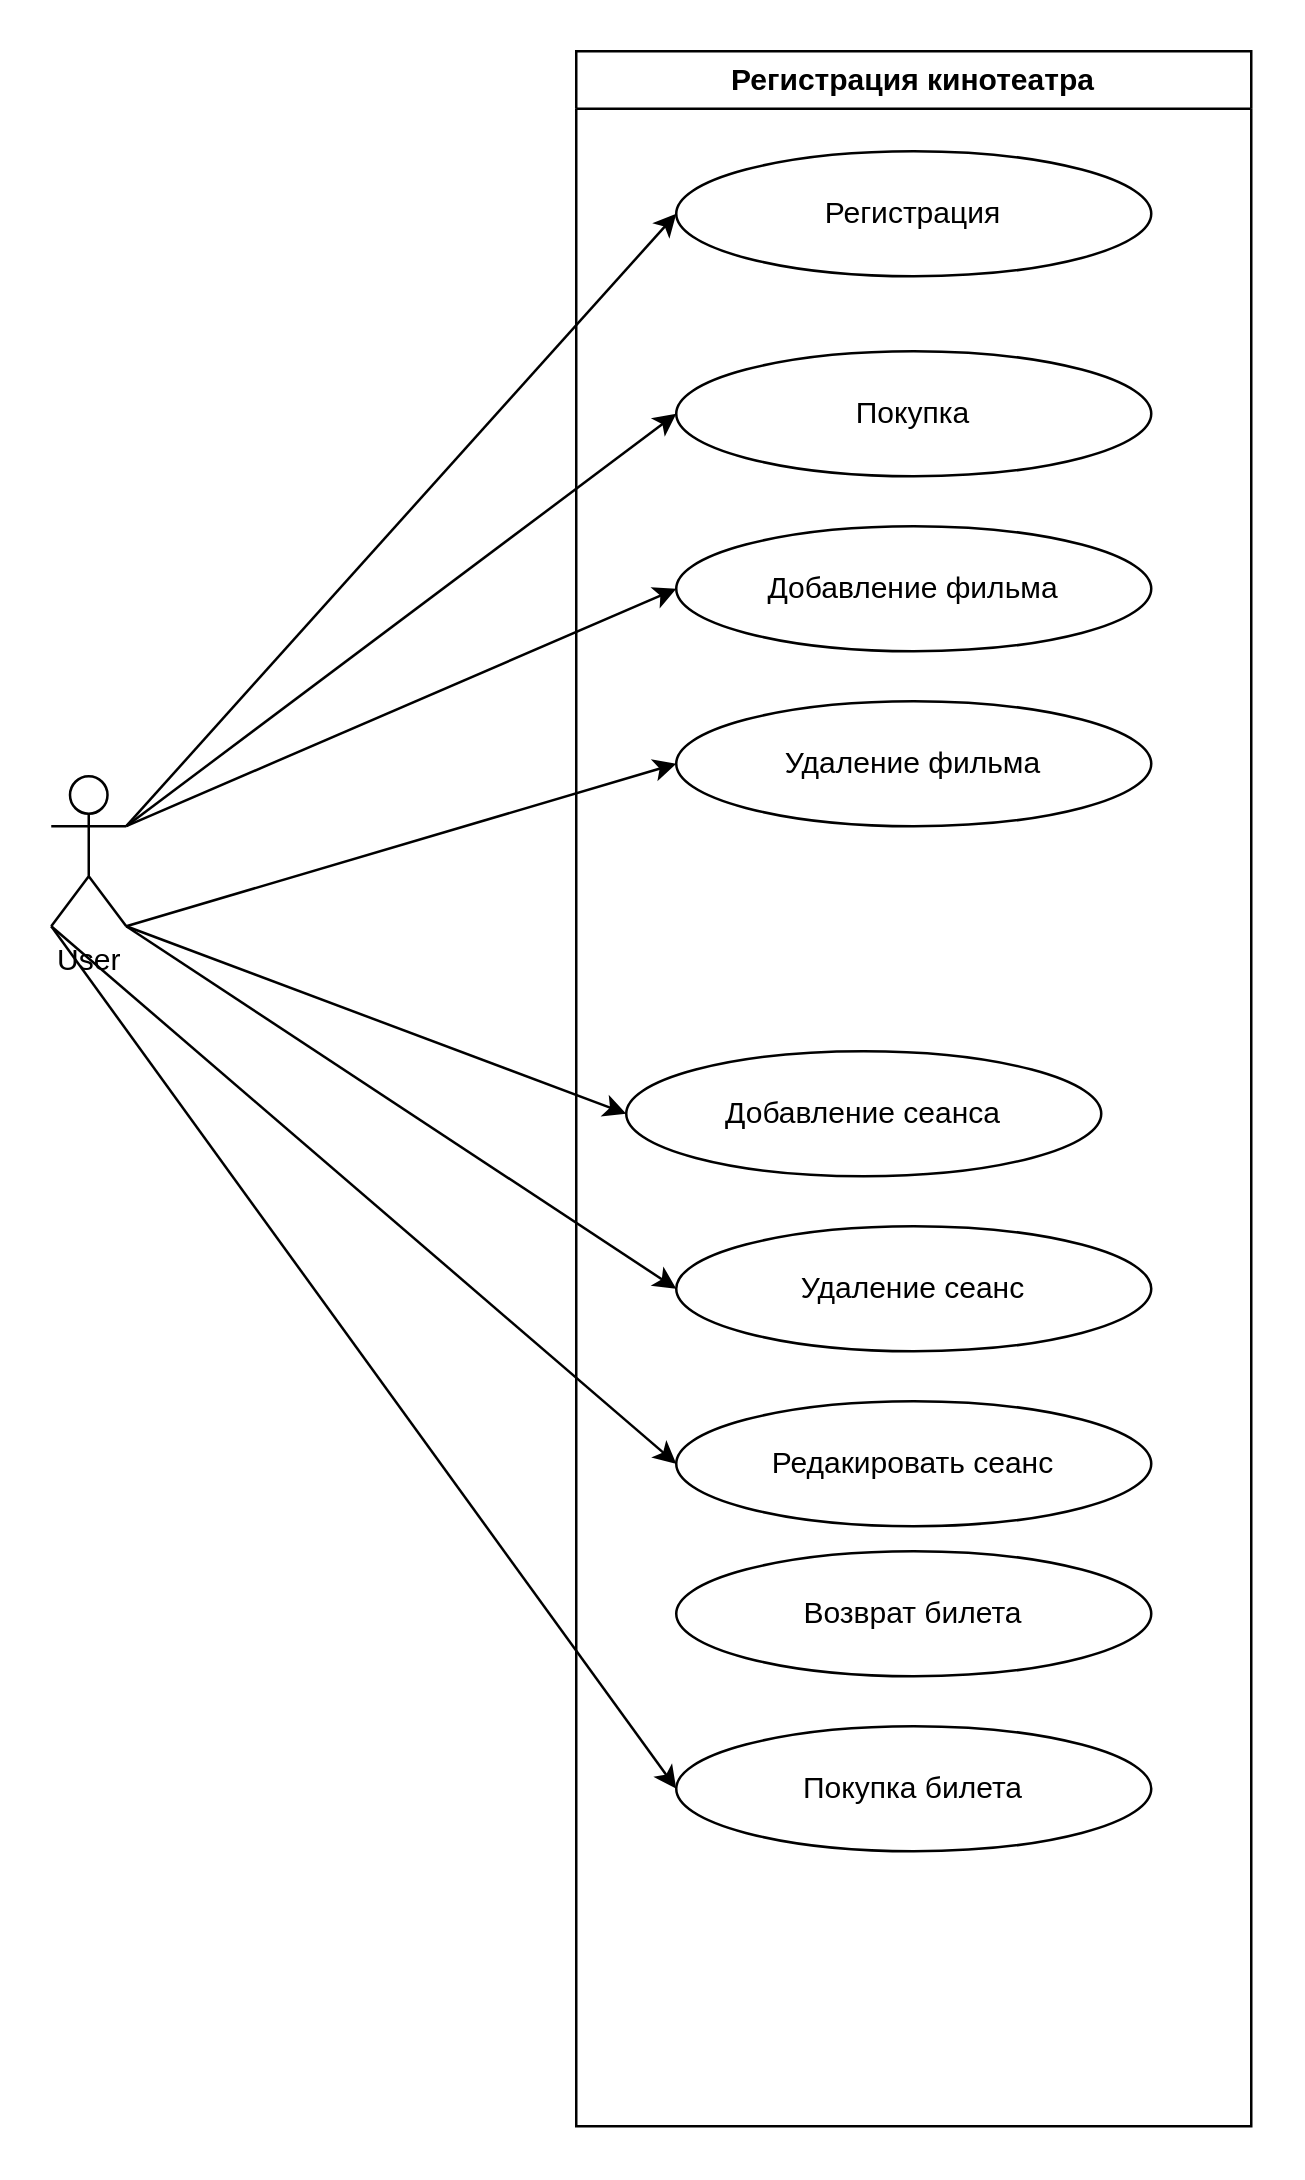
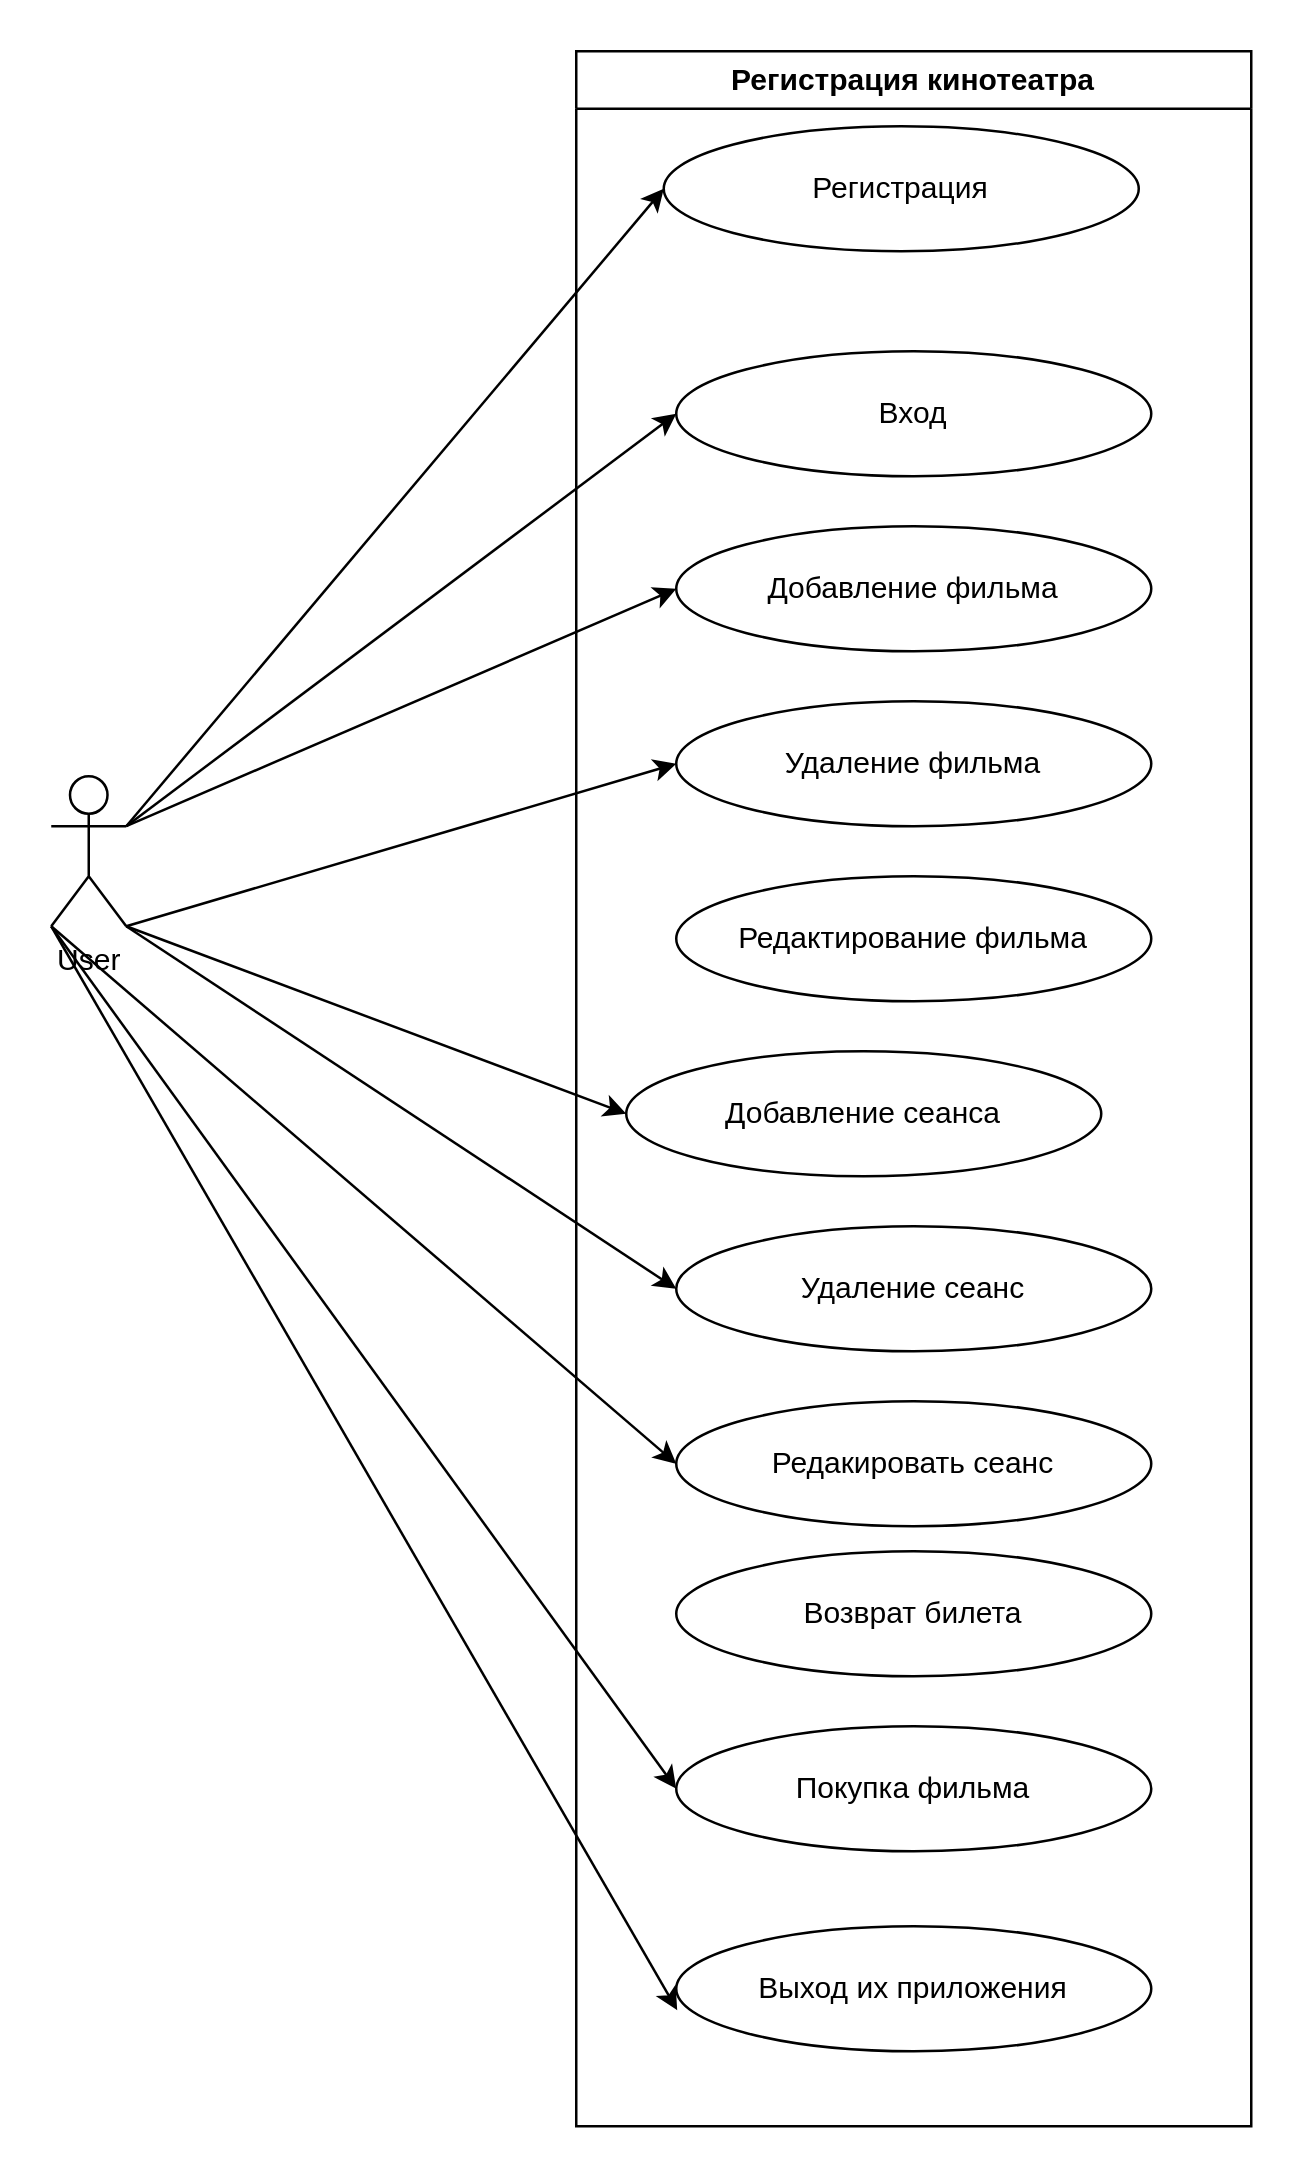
- <mxCell id="3" value="Регистрация" style="ellipse;whiteSpace=wrap;html=1;" vertex="1" parent="2"><mxGeometry x="40" y="40" width="190" height="50" as="geometry" /></mxCell>
+ <mxCell id="3" value="Регистрация" style="ellipse;whiteSpace=wrap;html=1;" vertex="1" parent="2"><mxGeometry x="35" y="30" width="190" height="50" as="geometry" /></mxCell>
- <mxCell id="5" value="Покупка" style="ellipse;whiteSpace=wrap;html=1;" vertex="1" parent="2"><mxGeometry x="40" y="120" width="190" height="50" as="geometry" /></mxCell>
+ <mxCell id="5" value="Вход" style="ellipse;whiteSpace=wrap;html=1;" vertex="1" parent="2"><mxGeometry x="40" y="120" width="190" height="50" as="geometry" /></mxCell>
+ <mxCell id="8" value="Редактирование фильма" style="ellipse;whiteSpace=wrap;html=1;" vertex="1" parent="2"><mxGeometry x="40" y="330" width="190" height="50" as="geometry" /></mxCell>
+ <mxCell id="24" value="" style="endArrow=classic;html=1;rounded=0;entryX=0.002;entryY=0.672;entryDx=0;entryDy=0;entryPerimeter=0;exitX=0;exitY=1;exitDx=0;exitDy=0;exitPerimeter=0;" edge="1" parent="1" source="15" target="14"><mxGeometry width="50" height="50" relative="1" as="geometry"><mxPoint x="10" y="230" as="sourcePoint" /><mxPoint x="290" y="665" as="targetPoint" /></mxGeometry></mxCell>
- <mxCell id="13" value="Покупка билета" style="ellipse;whiteSpace=wrap;html=1;" vertex="1" parent="2"><mxGeometry x="40" y="670" width="190" height="50" as="geometry" /></mxCell>
+ <mxCell id="13" value="Покупка фильма" style="ellipse;whiteSpace=wrap;html=1;" vertex="1" parent="2"><mxGeometry x="40" y="670" width="190" height="50" as="geometry" /></mxCell>
+ <mxCell id="14" value="Выход их приложения" style="ellipse;whiteSpace=wrap;html=1;" vertex="1" parent="2"><mxGeometry x="40" y="750" width="190" height="50" as="geometry" /></mxCell>
